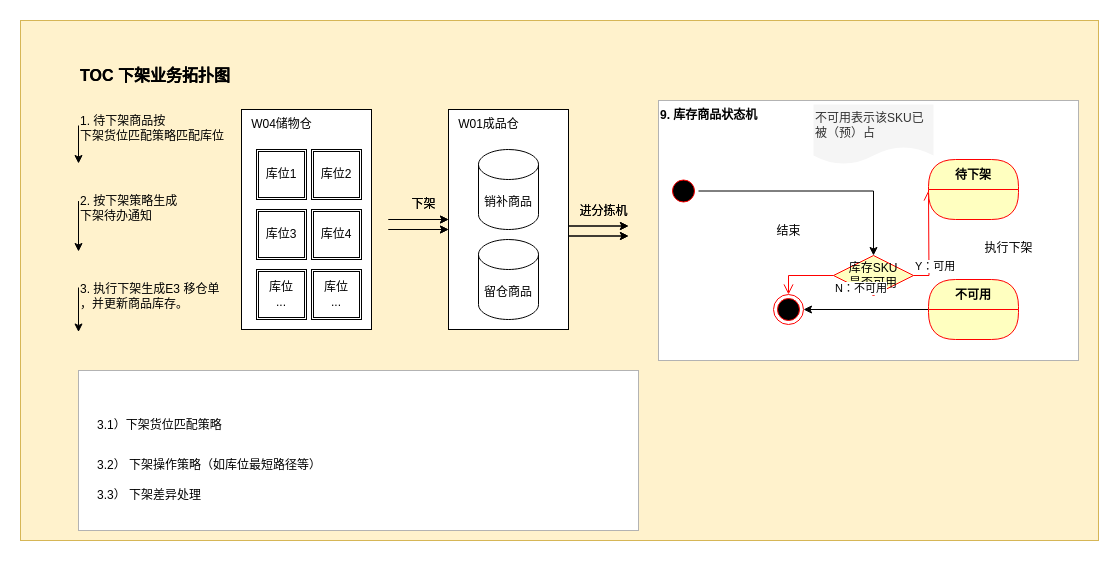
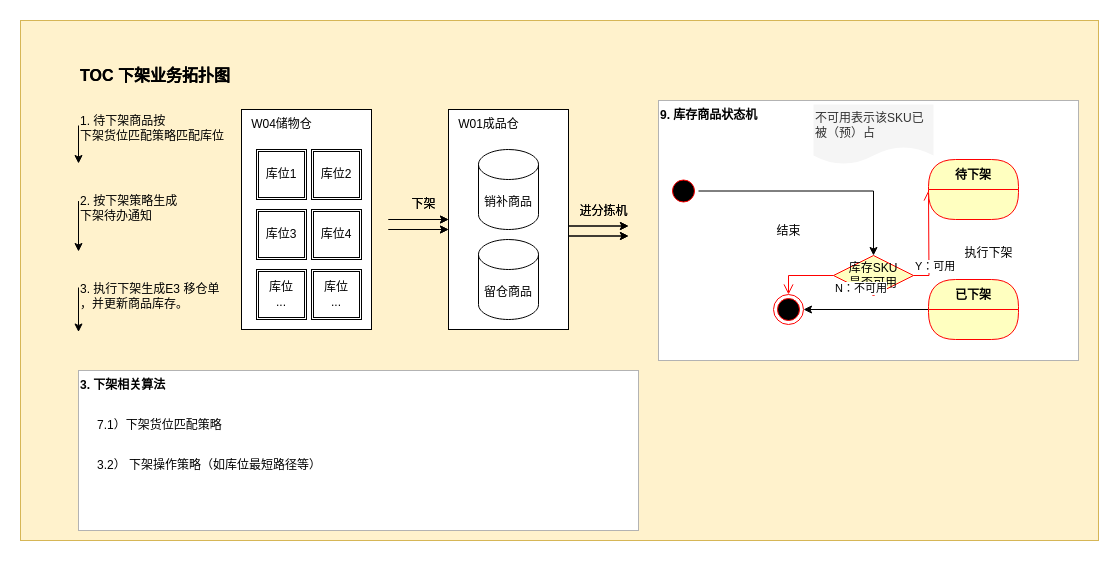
- <mxCell id="69" value="执行下架" style="text;html=1;align=center;verticalAlign=middle;resizable=0;points=[];autosize=1;strokeColor=none;fillColor=none;" vertex="1" parent="1"><mxGeometry x="973" y="233" width="70" height="30" as="geometry" /></mxCell>
+ <mxCell id="69" value="执行下架" style="text;html=1;align=center;verticalAlign=middle;resizable=0;points=[];autosize=1;strokeColor=none;fillColor=none;" vertex="1" parent="1"><mxGeometry x="953" y="238" width="70" height="30" as="geometry" /></mxCell>
- <mxCell id="68" value="不可用" style="swimlane;fontStyle=1;align=center;verticalAlign=middle;childLayout=stackLayout;horizontal=1;startSize=30;horizontalStack=0;resizeParent=0;resizeLast=1;container=0;fontColor=#000000;collapsible=0;rounded=1;arcSize=30;strokeColor=#ff0000;fillColor=#ffffc0;swimlaneFillColor=#ffffc0;dropTarget=0;" vertex="1" parent="1"><mxGeometry x="928" y="279" width="90" height="60" as="geometry" /></mxCell>
+ <mxCell id="68" value="已下架" style="swimlane;fontStyle=1;align=center;verticalAlign=middle;childLayout=stackLayout;horizontal=1;startSize=30;horizontalStack=0;resizeParent=0;resizeLast=1;container=0;fontColor=#000000;collapsible=0;rounded=1;arcSize=30;strokeColor=#ff0000;fillColor=#ffffc0;swimlaneFillColor=#ffffc0;dropTarget=0;" vertex="1" parent="1"><mxGeometry x="928" y="279" width="90" height="60" as="geometry" /></mxCell>
+ <mxCell id="17" value="3. 下架相关算法" style="text;html=1;align=left;verticalAlign=middle;resizable=0;points=[];autosize=1;strokeColor=none;fillColor=none;fontStyle=1" vertex="1" parent="1"><mxGeometry x="78" y="370" width="110" height="30" as="geometry" /></mxCell>
- <mxCell id="18" value="3.1）下架货位匹配策略" style="text;html=1;align=left;verticalAlign=middle;resizable=0;points=[];autosize=1;strokeColor=none;fillColor=none;fontStyle=0" vertex="1" parent="1"><mxGeometry x="95" y="410" width="150" height="30" as="geometry" /></mxCell>
+ <mxCell id="18" value="7.1）下架货位匹配策略" style="text;html=1;align=left;verticalAlign=middle;resizable=0;points=[];autosize=1;strokeColor=none;fillColor=none;fontStyle=0" vertex="1" parent="1"><mxGeometry x="95" y="410" width="150" height="30" as="geometry" /></mxCell>
- <mxCell id="20" value="3.3） 下架差异处理" style="text;html=1;align=left;verticalAlign=middle;resizable=0;points=[];autosize=1;strokeColor=none;fillColor=none;fontStyle=0" vertex="1" parent="1"><mxGeometry x="95" y="480" width="130" height="30" as="geometry" /></mxCell>
